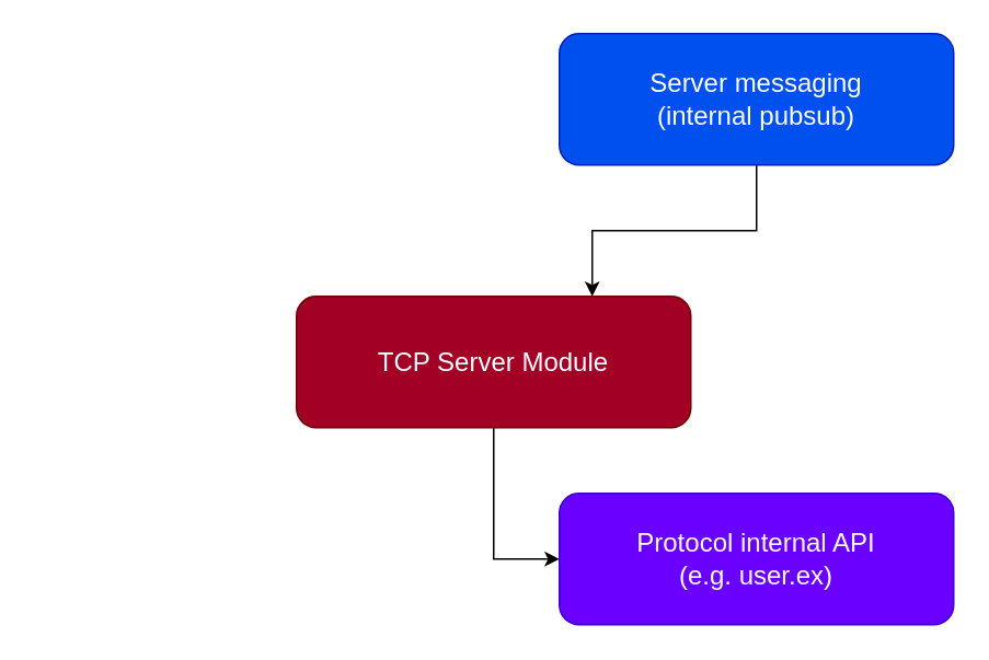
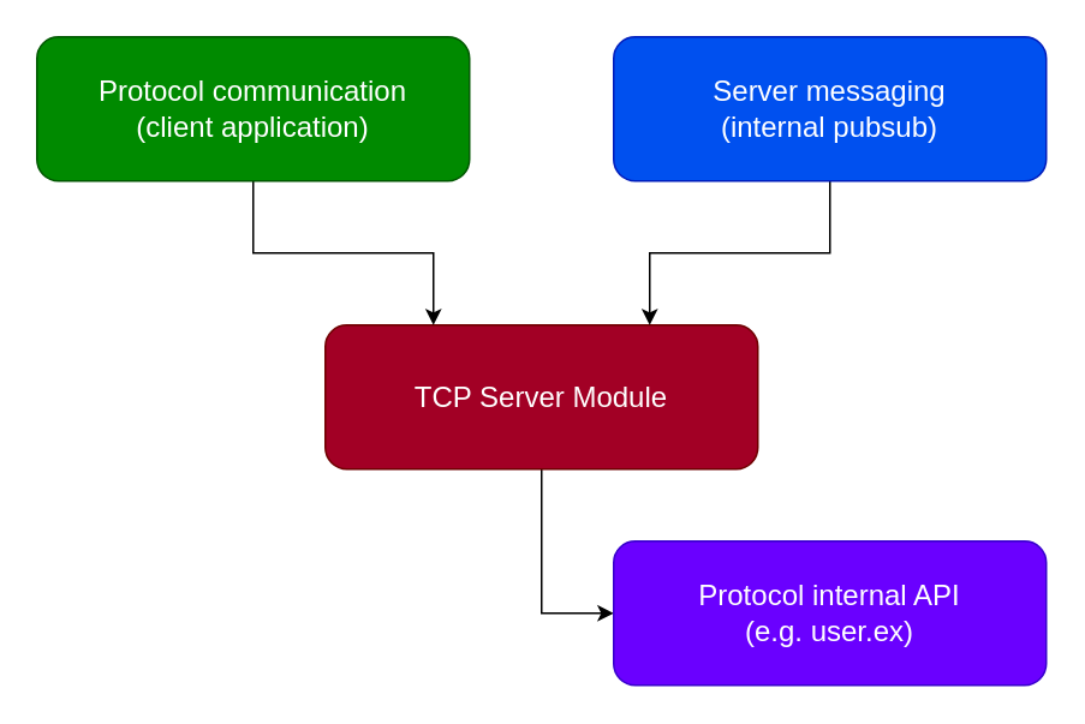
+ <mxCell id="5" value="Protocol communication&lt;br style=&quot;font-size: 16px;&quot;&gt;(client application)" style="rounded=1;whiteSpace=wrap;html=1;fontSize=16;fillColor=#008a00;fontColor=#ffffff;strokeColor=#005700;" vertex="1" parent="1"><mxGeometry x="20" y="20" width="240" height="80" as="geometry" /></mxCell>
+ <mxCell id="4" style="edgeStyle=elbowEdgeStyle;rounded=0;elbow=vertical;html=1;fontSize=18;entryX=0.25;entryY=0;entryDx=0;entryDy=0;" edge="1" parent="1" source="5" target="3"><mxGeometry relative="1" as="geometry" /></mxCell>
